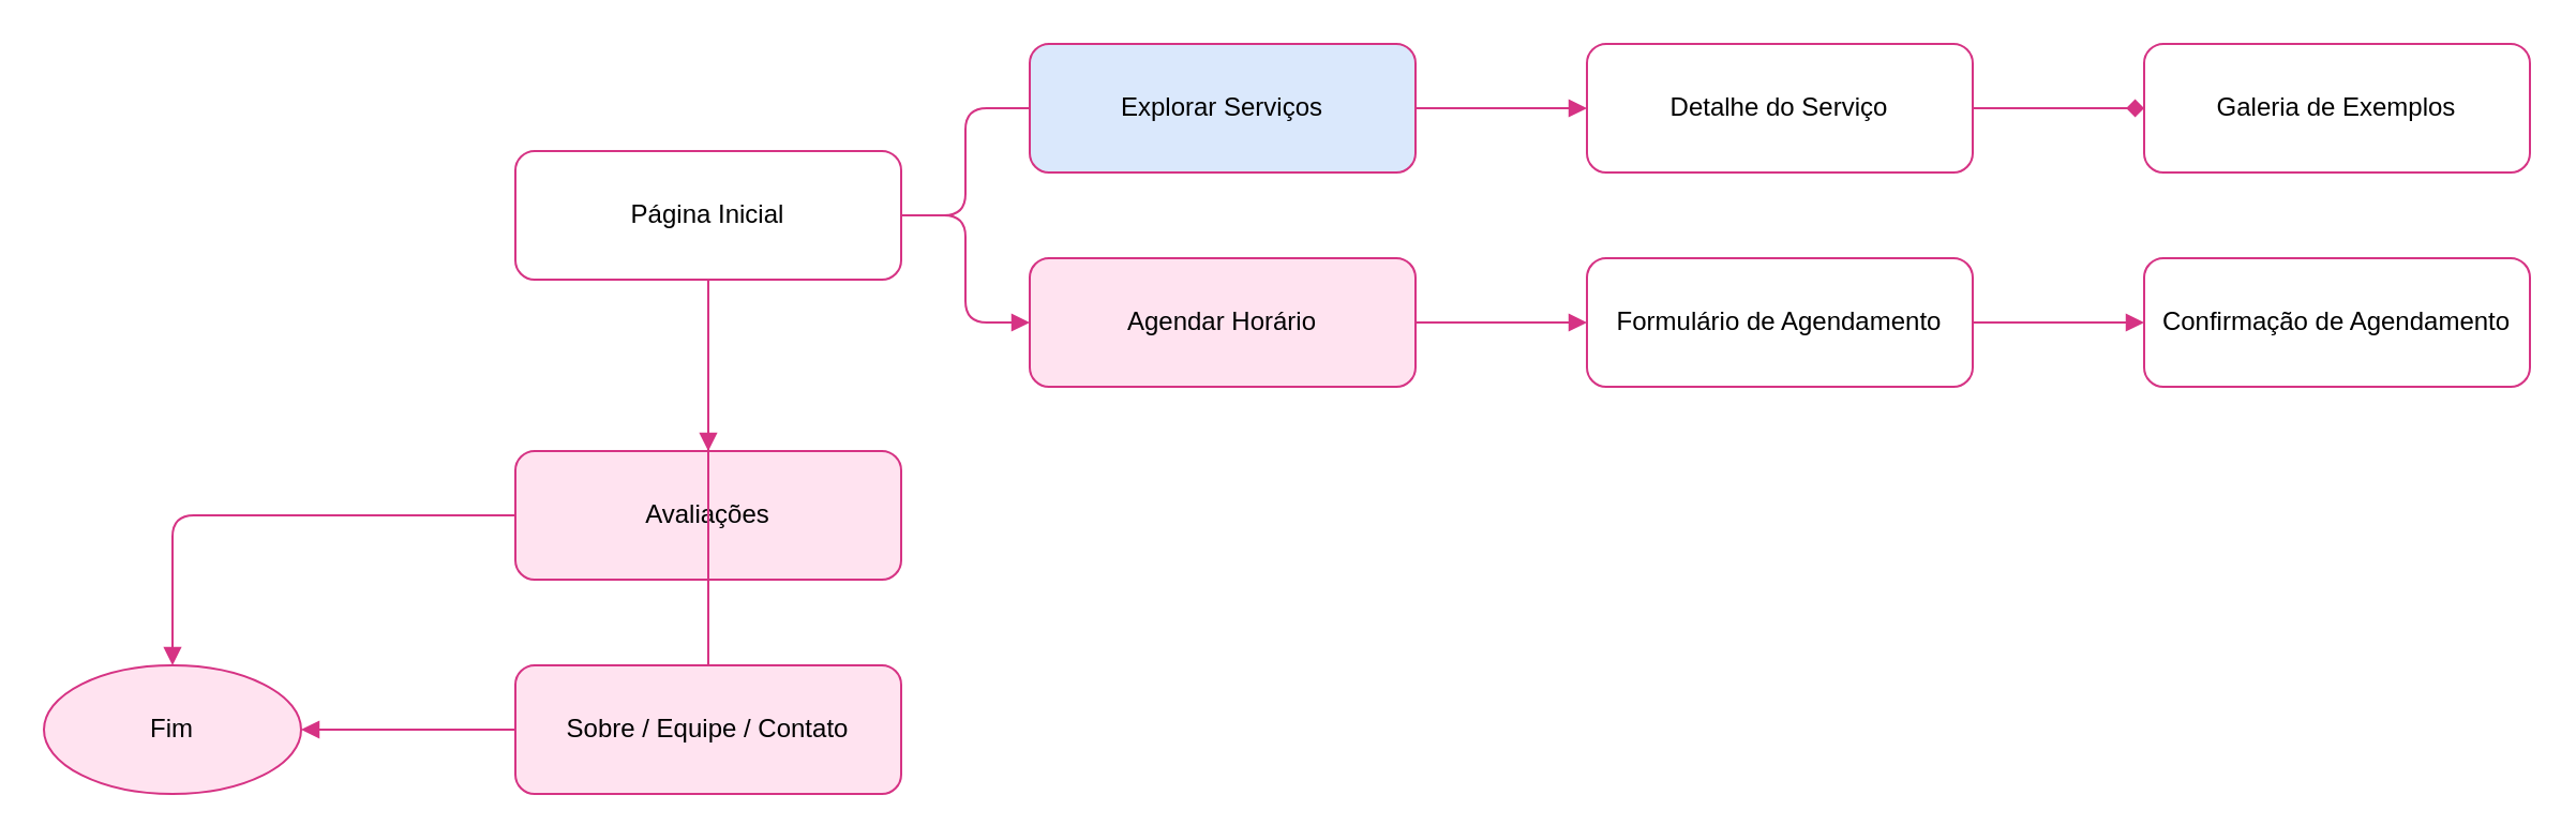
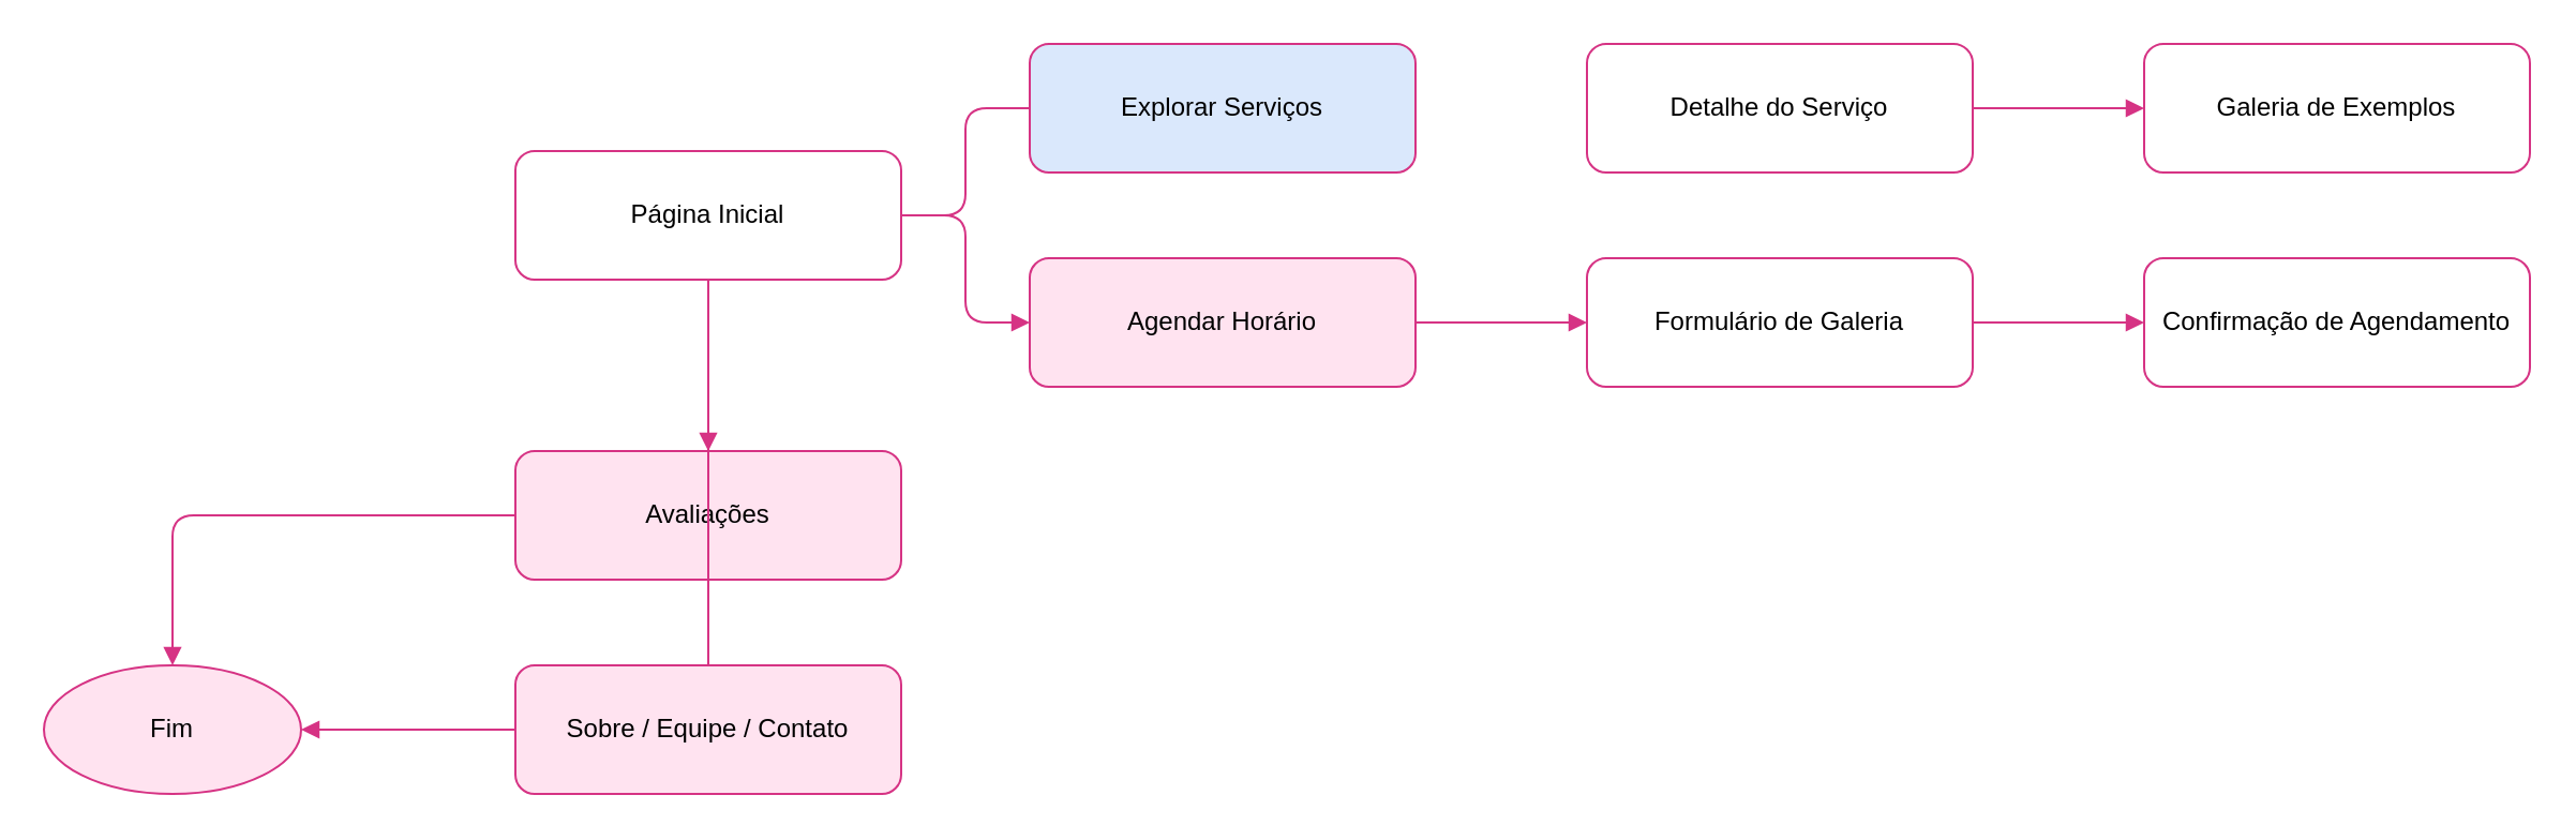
- <mxCell id="8" style="edgeStyle=orthogonalEdgeStyle;endArrow=block;strokeColor=#d63384;" parent="1" source="3" target="7" edge="1"><mxGeometry relative="1" as="geometry" /></mxCell>
- <mxCell id="10" style="edgeStyle=orthogonalEdgeStyle;endArrow=diamond;strokeColor=#d63384;" parent="1" source="7" target="9" edge="1"><mxGeometry relative="1" as="geometry" /></mxCell>
+ <mxCell id="10" style="edgeStyle=orthogonalEdgeStyle;endArrow=block;strokeColor=#d63384;" parent="1" source="7" target="9" edge="1"><mxGeometry relative="1" as="geometry" /></mxCell>
- <mxCell id="11" value="Formulário de Agendamento" style="rounded=1;whiteSpace=wrap;html=1;fillColor=#fff;strokeColor=#d63384;fontColor=#000000;" parent="1" vertex="1"><mxGeometry x="740" y="120" width="180" height="60" as="geometry" /></mxCell>
+ <mxCell id="11" value="Formulário de Galeria" style="rounded=1;whiteSpace=wrap;html=1;fillColor=#fff;strokeColor=#d63384;fontColor=#000000;" parent="1" vertex="1"><mxGeometry x="740" y="120" width="180" height="60" as="geometry" /></mxCell>
